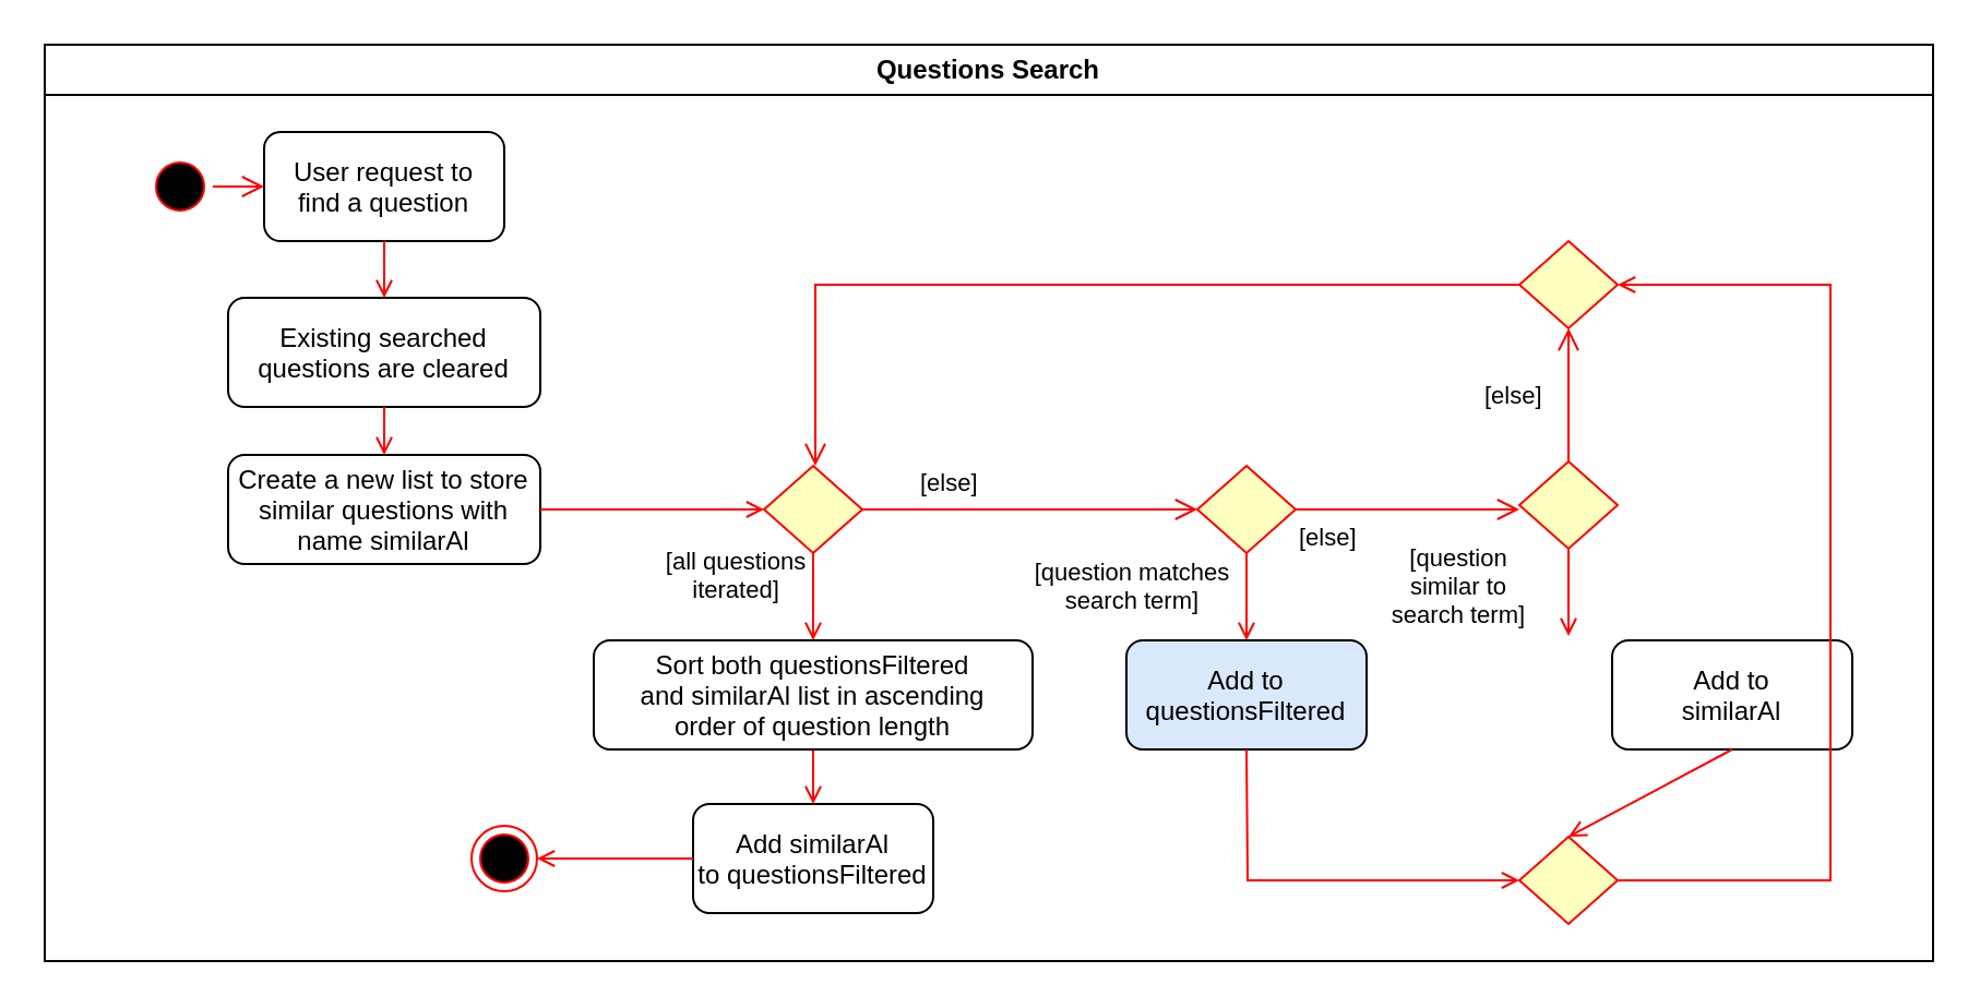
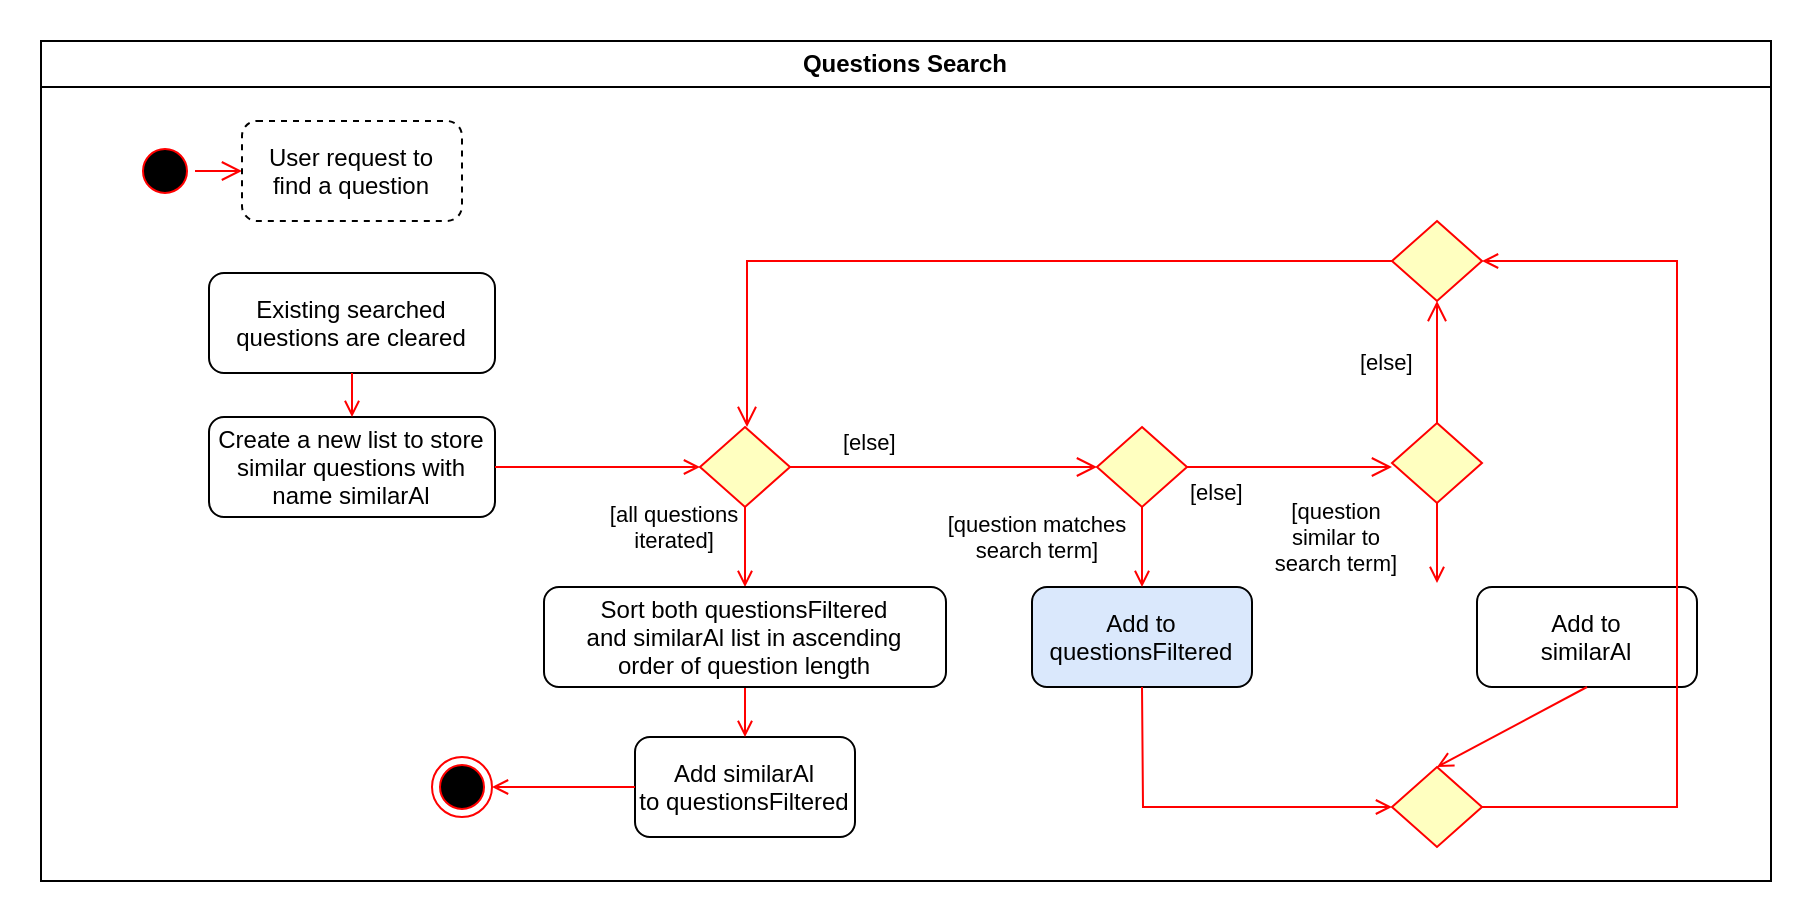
- <mxCell id="5" value="User request to&#10;find a question" style="rounded=1;" parent="2" vertex="1"><mxGeometry x="100.5" y="40" width="110" height="50" as="geometry" /></mxCell>
+ <mxCell id="5" value="User request to&#10;find a question" style="rounded=1;dashed=1;" parent="2" vertex="1"><mxGeometry x="100.5" y="40" width="110" height="50" as="geometry" /></mxCell>
- <mxCell id="12" value="" style="endArrow=open;strokeColor=#FF0000;endFill=1;rounded=0;exitX=0.5;exitY=1;exitDx=0;exitDy=0;entryX=0.5;entryY=0;entryDx=0;entryDy=0;" parent="2" source="5" target="14" edge="1"><mxGeometry x="0.474" y="56" relative="1" as="geometry"><mxPoint x="61" y="170" as="sourcePoint" /><mxPoint x="61" y="208" as="targetPoint" /><mxPoint as="offset" /></mxGeometry></mxCell>
